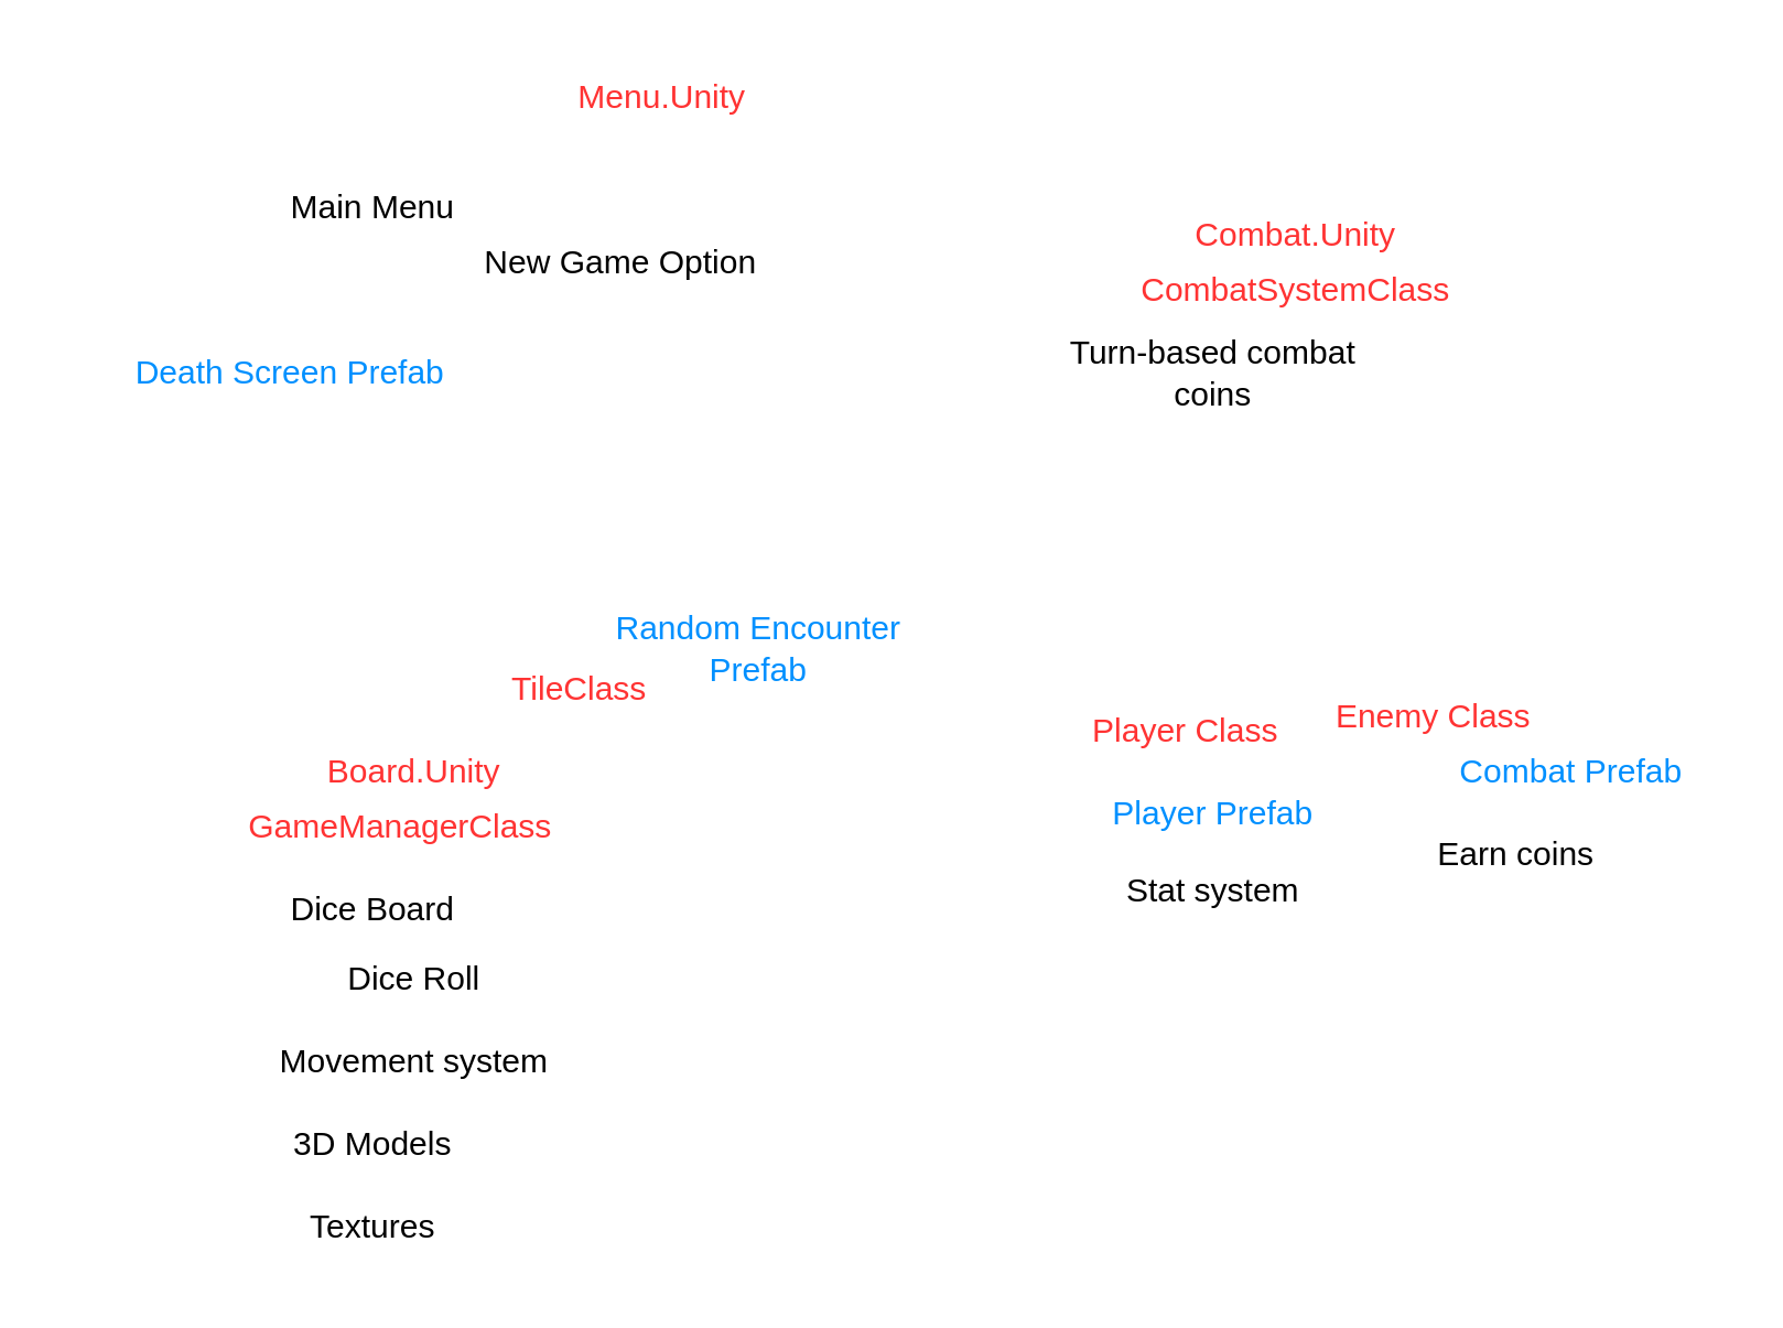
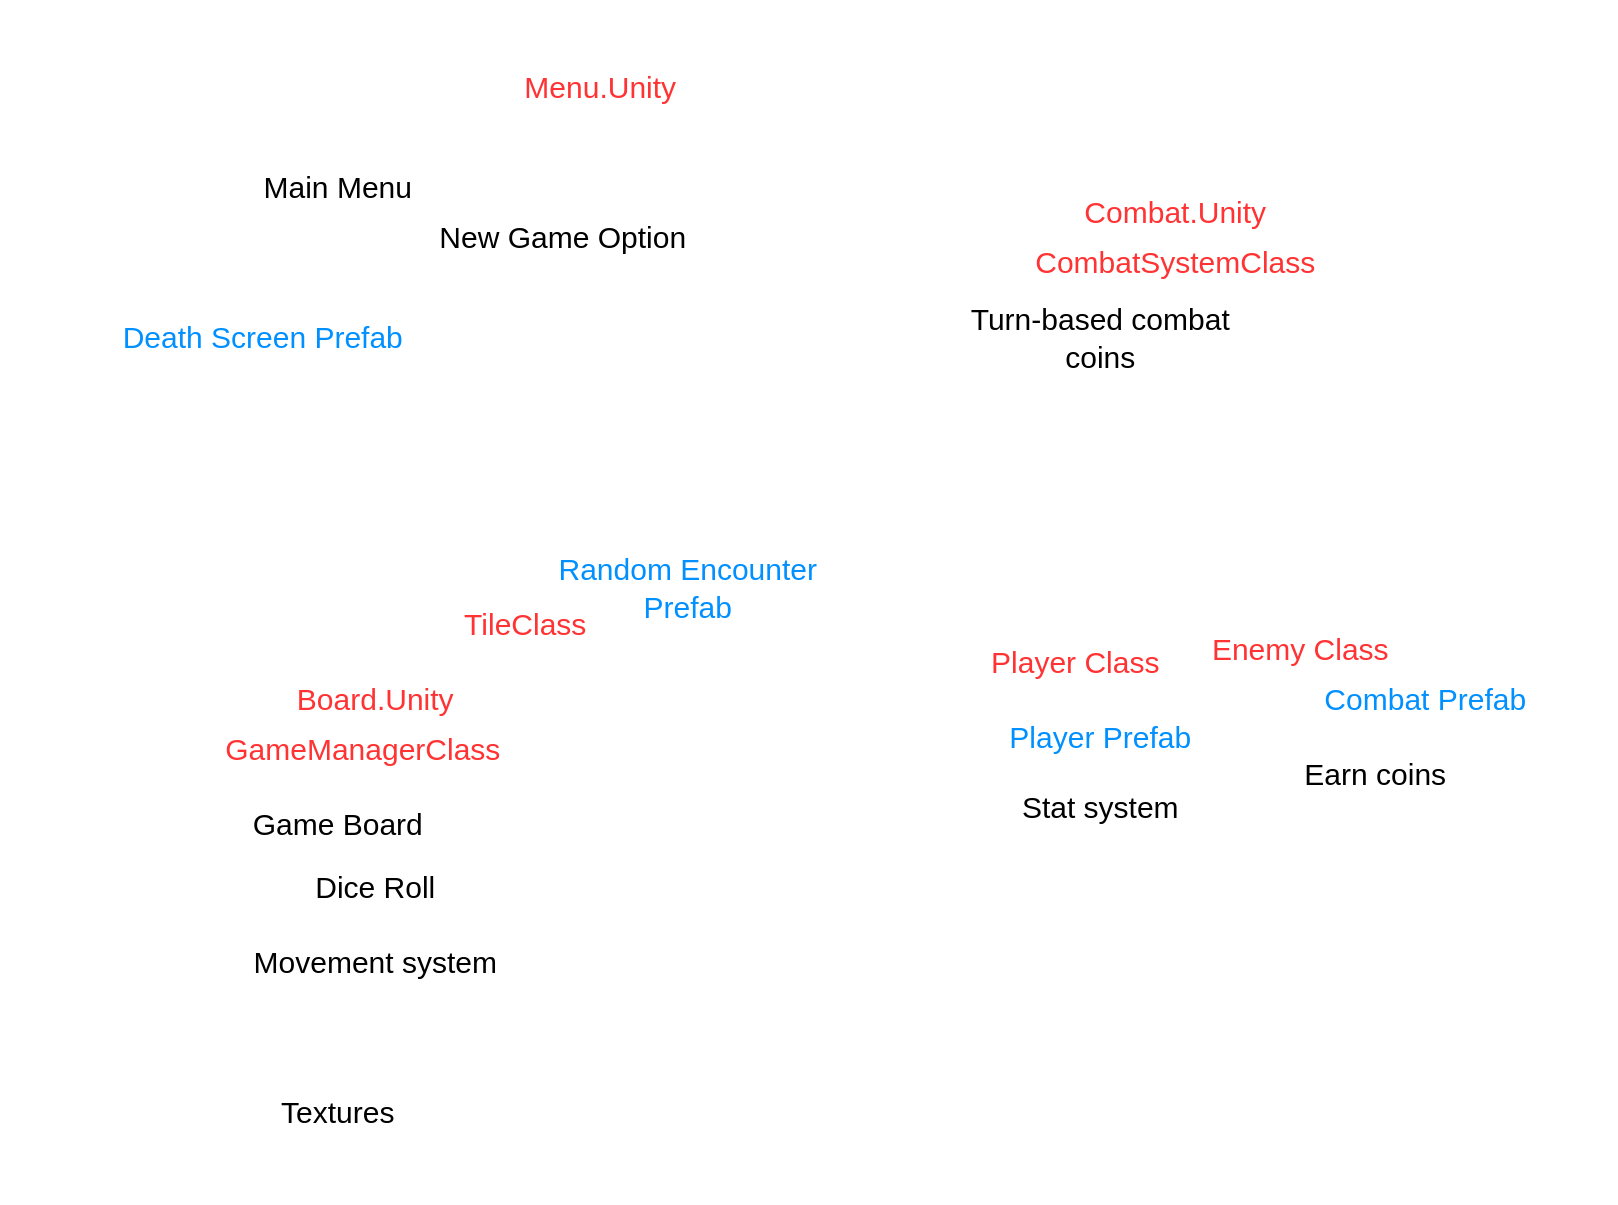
- <mxCell id="12" value="Dice Board" style="text;html=1;align=center;verticalAlign=middle;whiteSpace=wrap;rounded=0;" vertex="1" parent="1"><mxGeometry x="80" y="315" width="110" height="30" as="geometry" /></mxCell>
+ <mxCell id="12" value="Game Board" style="text;html=1;align=center;verticalAlign=middle;whiteSpace=wrap;rounded=0;" vertex="1" parent="1"><mxGeometry x="80" y="315" width="110" height="30" as="geometry" /></mxCell>
- <mxCell id="3" value="3D Models" style="text;html=1;align=center;verticalAlign=middle;whiteSpace=wrap;rounded=0;" vertex="1" parent="1"><mxGeometry x="80" y="400" width="110" height="30" as="geometry" /></mxCell>
